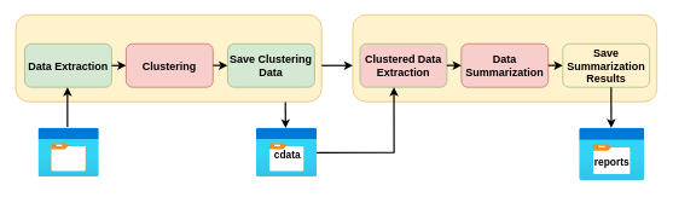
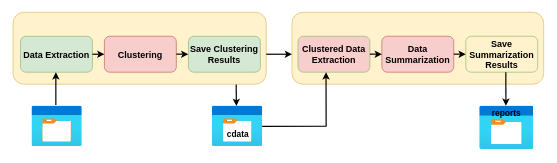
- <mxCell id="19" value="&lt;b style=&quot;font-size: 15px;&quot;&gt;&lt;font style=&quot;font-size: 15px;&quot;&gt;Save Clustering Data&lt;/font&gt;&lt;/b&gt;" style="rounded=1;whiteSpace=wrap;html=1;fillColor=#d5e8d4;strokeColor=#82b366;fontSize=15;" parent="1" vertex="1"><mxGeometry x="313.25" y="60" width="120" height="60" as="geometry" /></mxCell>
+ <mxCell id="19" value="&lt;b style=&quot;font-size: 15px;&quot;&gt;&lt;font style=&quot;font-size: 15px;&quot;&gt;Save Clustering Results&lt;/font&gt;&lt;/b&gt;" style="rounded=1;whiteSpace=wrap;html=1;fillColor=#d5e8d4;strokeColor=#82b366;fontSize=15;" parent="1" vertex="1"><mxGeometry x="313.25" y="60" width="120" height="60" as="geometry" /></mxCell>
- <mxCell id="13" value="&lt;font size=&quot;1&quot; style=&quot;&quot;&gt;&lt;b style=&quot;font-size: 14px;&quot;&gt;cdata&lt;/b&gt;&lt;/font&gt;" style="text;html=1;align=center;verticalAlign=middle;whiteSpace=wrap;rounded=0;" parent="11" vertex="1"><mxGeometry x="17.25" y="28.248" width="51.75" height="17.539" as="geometry" /></mxCell>
+ <mxCell id="13" value="&lt;font size=&quot;1&quot; style=&quot;&quot;&gt;&lt;b style=&quot;font-size: 14px;&quot;&gt;cdata&lt;/b&gt;&lt;/font&gt;" style="text;html=1;align=center;verticalAlign=middle;whiteSpace=wrap;rounded=0;" parent="11" vertex="1"><mxGeometry x="17.25" y="38.248" width="51.75" height="17.539" as="geometry" /></mxCell>
- <mxCell id="16" value="&lt;font size=&quot;1&quot; style=&quot;&quot;&gt;&lt;b style=&quot;font-size: 14px;&quot;&gt;reports&lt;/b&gt;&lt;/font&gt;" style="text;html=1;align=center;verticalAlign=middle;whiteSpace=wrap;rounded=0;" parent="14" vertex="1"><mxGeometry x="19.25" y="38.248" width="51.75" height="17.539" as="geometry" /></mxCell>
+ <mxCell id="16" value="&lt;font size=&quot;1&quot; style=&quot;&quot;&gt;&lt;b style=&quot;font-size: 14px;&quot;&gt;reports&lt;/b&gt;&lt;/font&gt;" style="text;html=1;align=center;verticalAlign=middle;whiteSpace=wrap;rounded=0;" parent="14" vertex="1"><mxGeometry x="19.25" y="3.248" width="51.75" height="17.539" as="geometry" /></mxCell>
